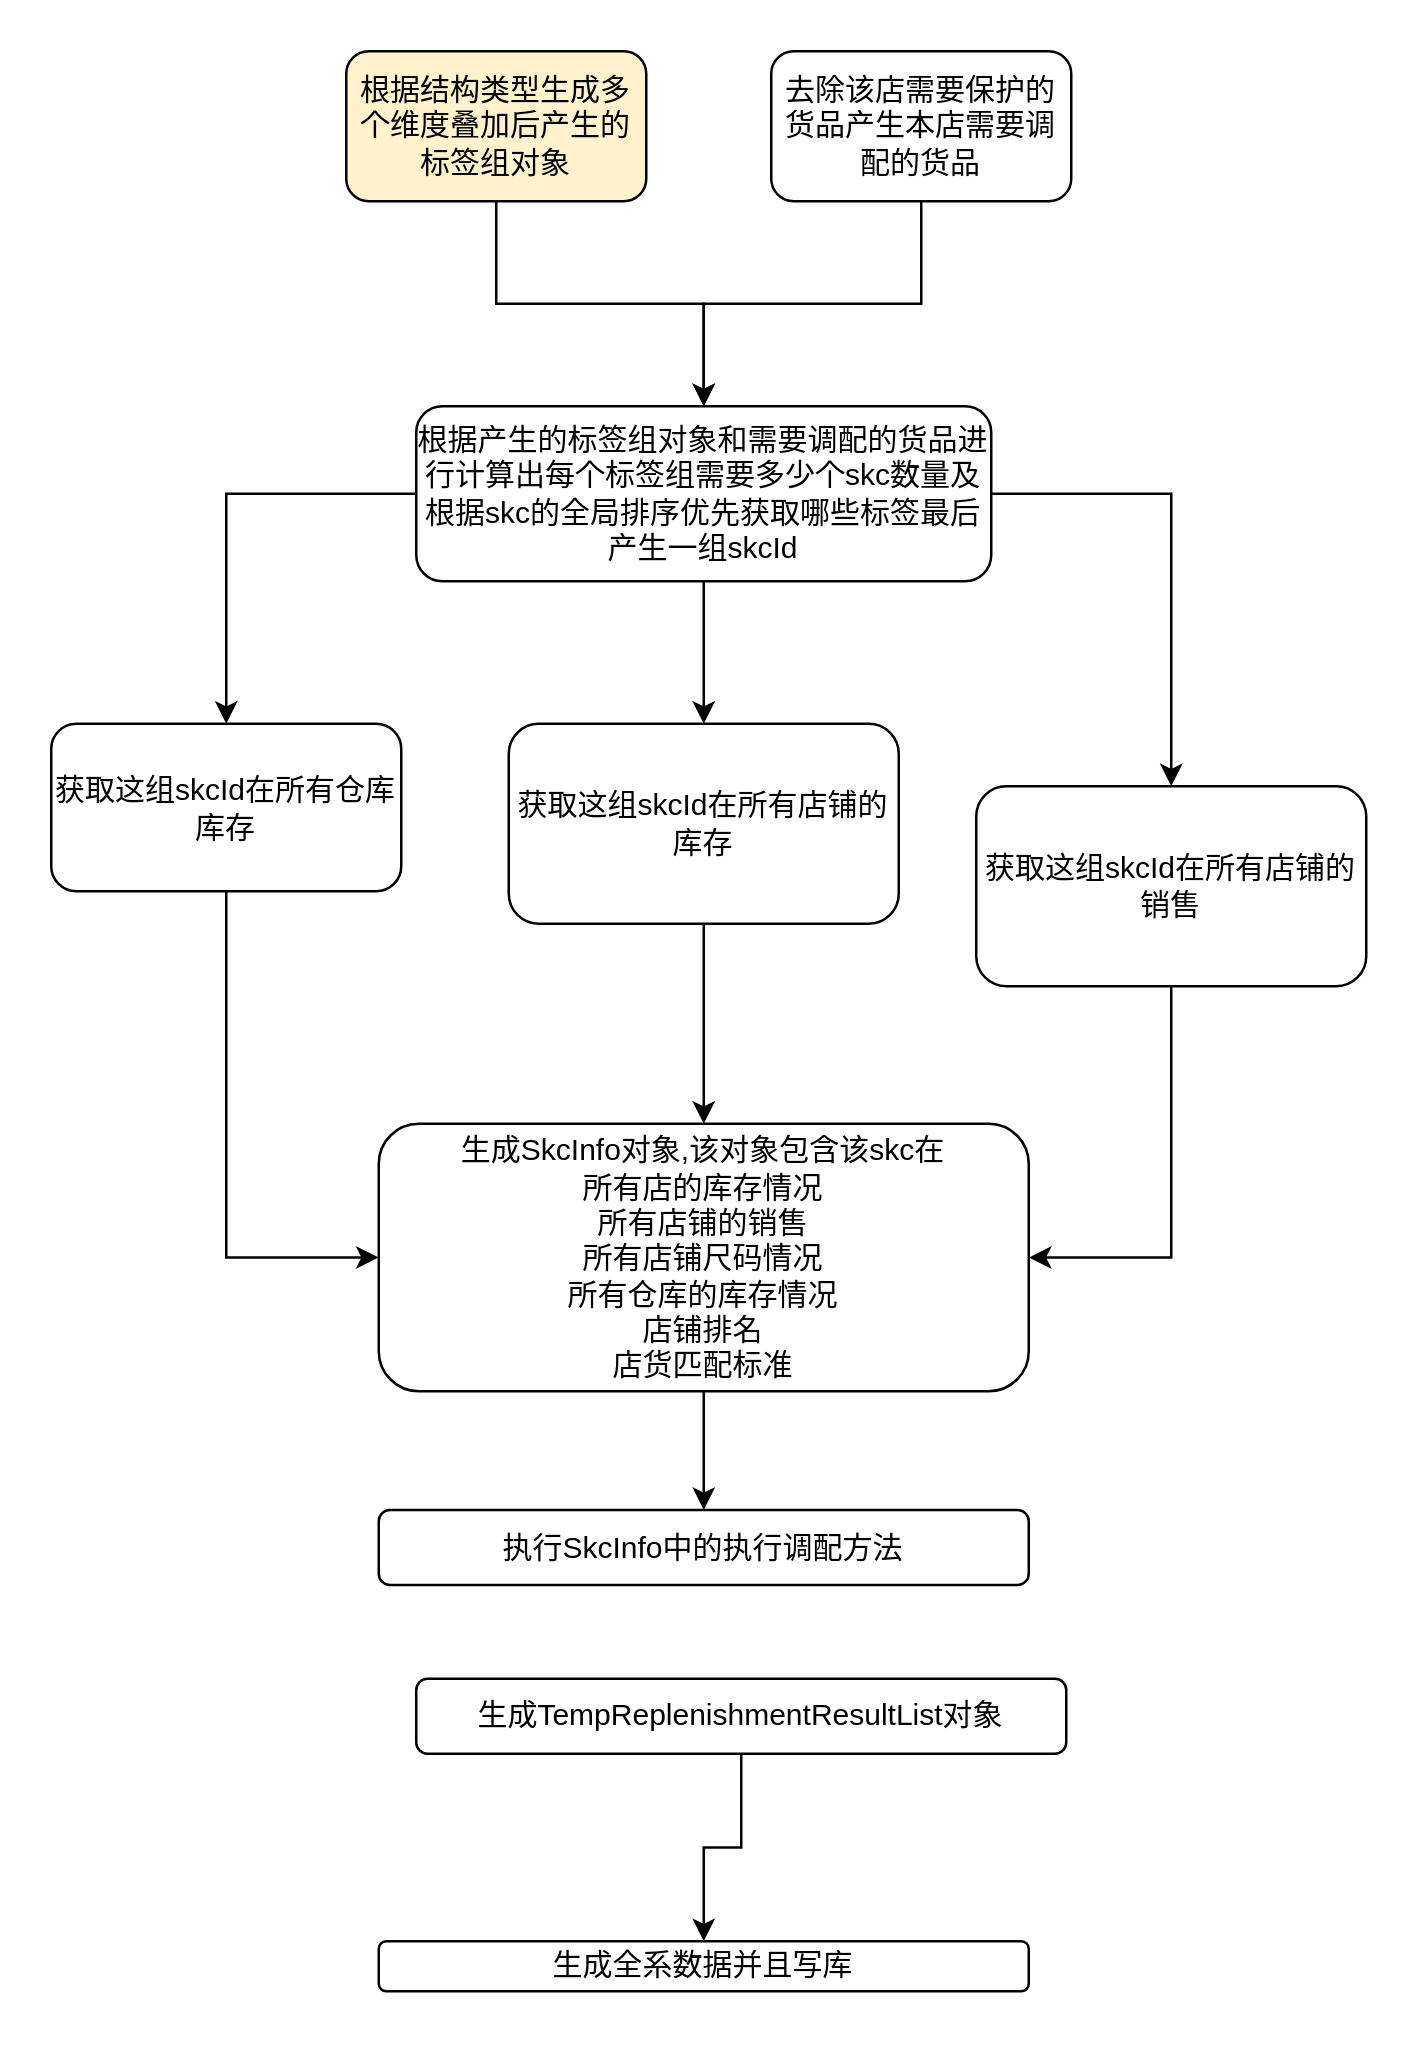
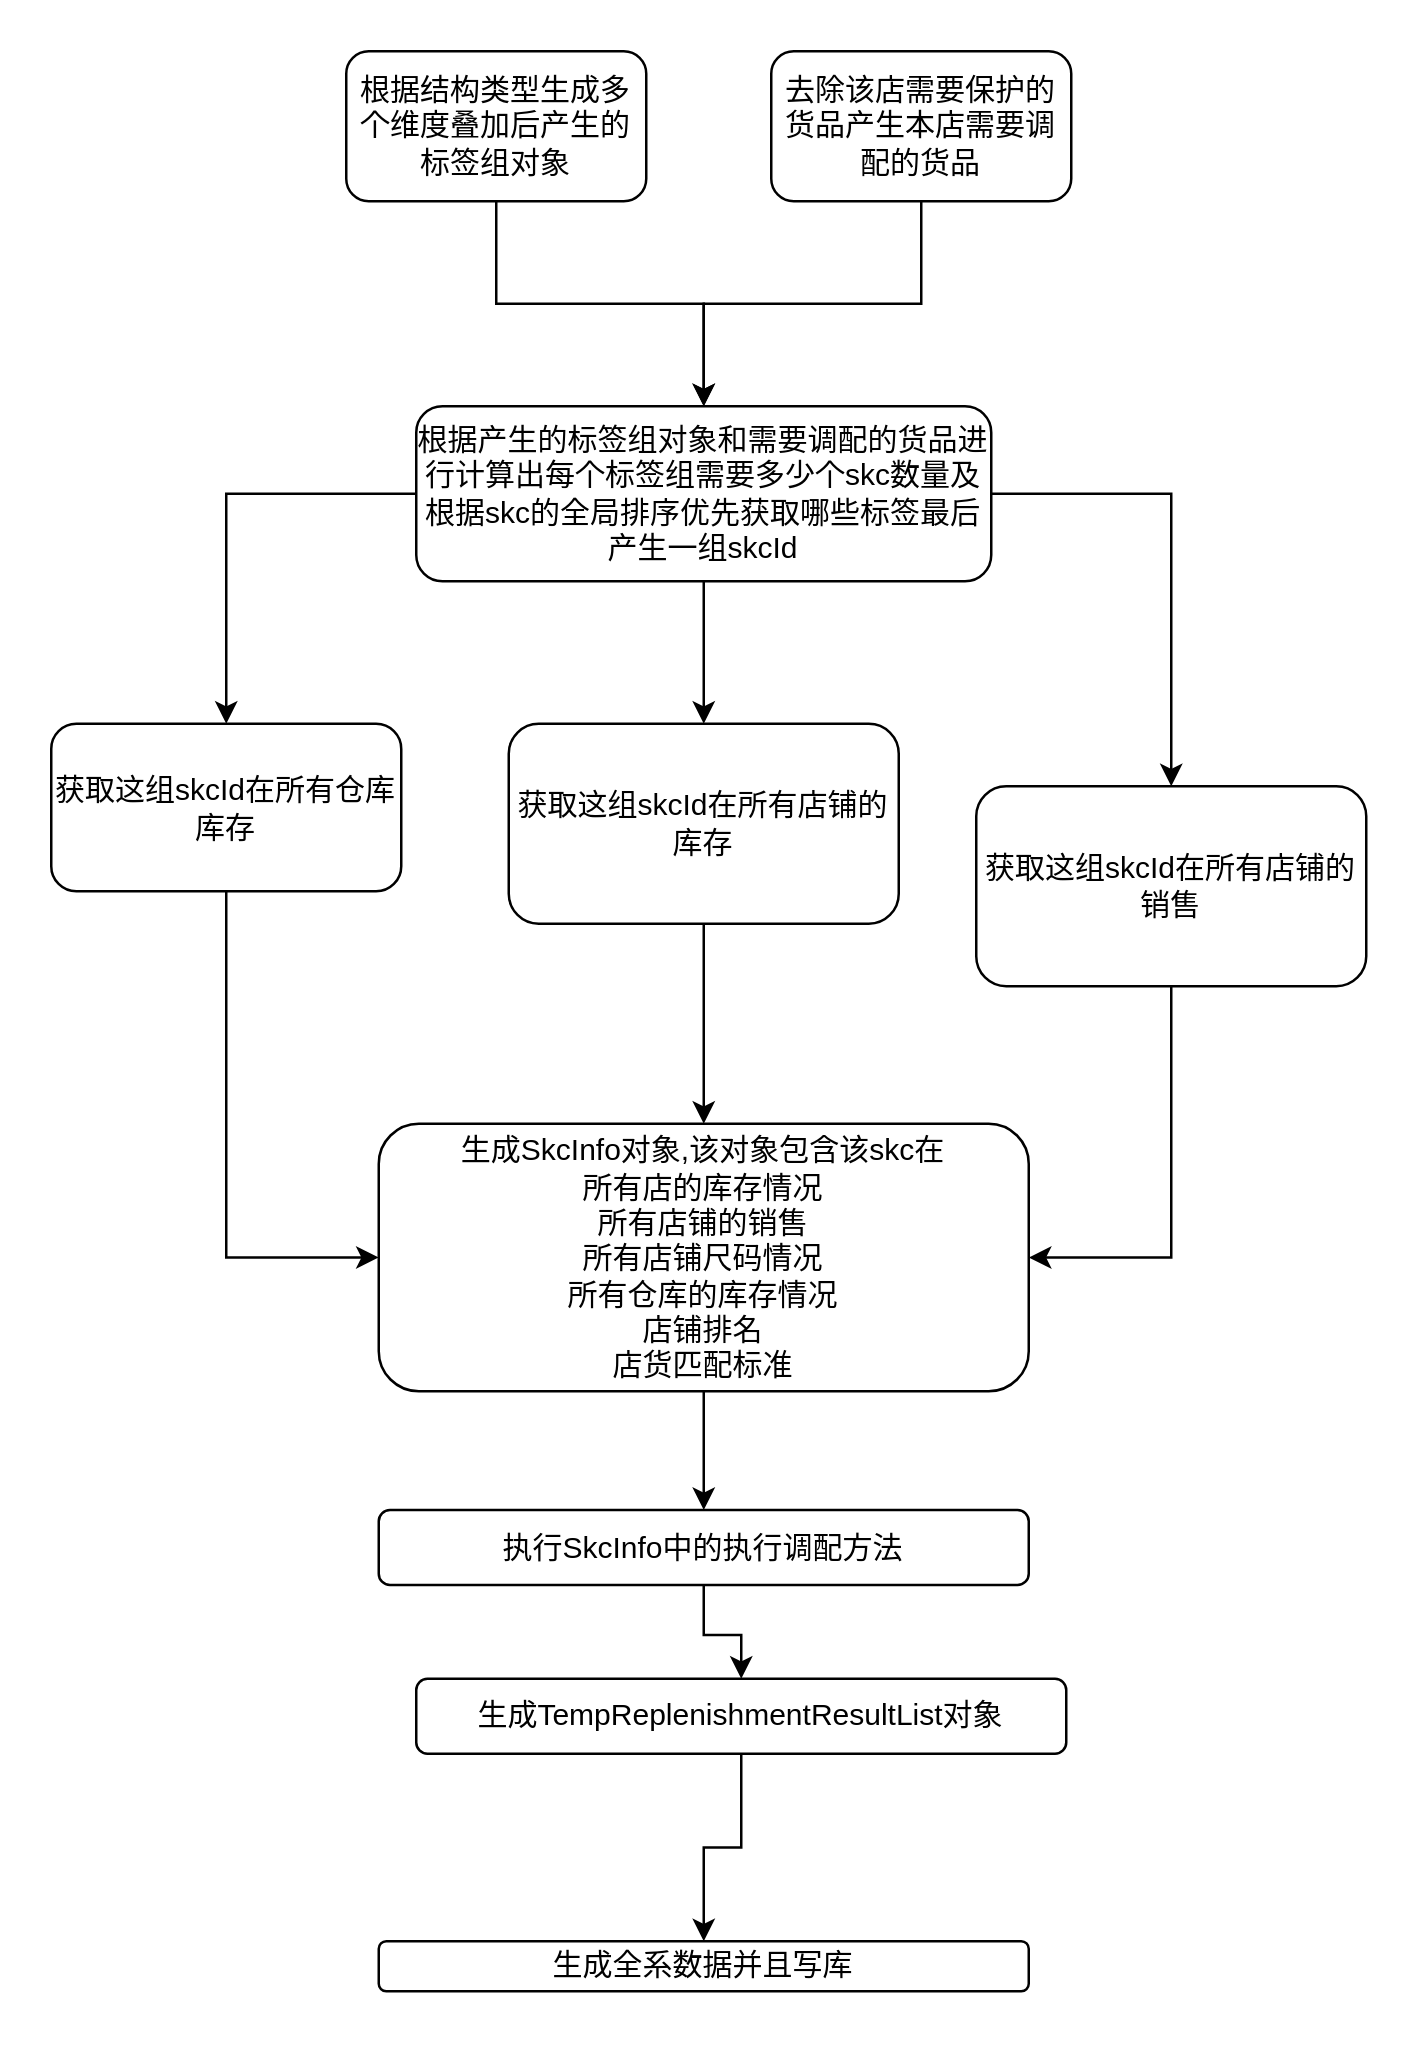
- <mxCell id="3" value="根据结构类型生成多个维度叠加后产生的标签组对象&lt;br&gt;" style="rounded=1;whiteSpace=wrap;html=1;fillColor=#fff2cc;" parent="1" vertex="1"><mxGeometry x="138" y="20" width="120" height="60" as="geometry" /></mxCell>
+ <mxCell id="3" value="根据结构类型生成多个维度叠加后产生的标签组对象&lt;br&gt;" style="rounded=1;whiteSpace=wrap;html=1;" parent="1" vertex="1"><mxGeometry x="138" y="20" width="120" height="60" as="geometry" /></mxCell>
+ <mxCell id="14" value="" style="edgeStyle=orthogonalEdgeStyle;rounded=0;orthogonalLoop=1;jettySize=auto;html=1;" parent="1" source="15" target="17" edge="1"><mxGeometry relative="1" as="geometry" /></mxCell>
